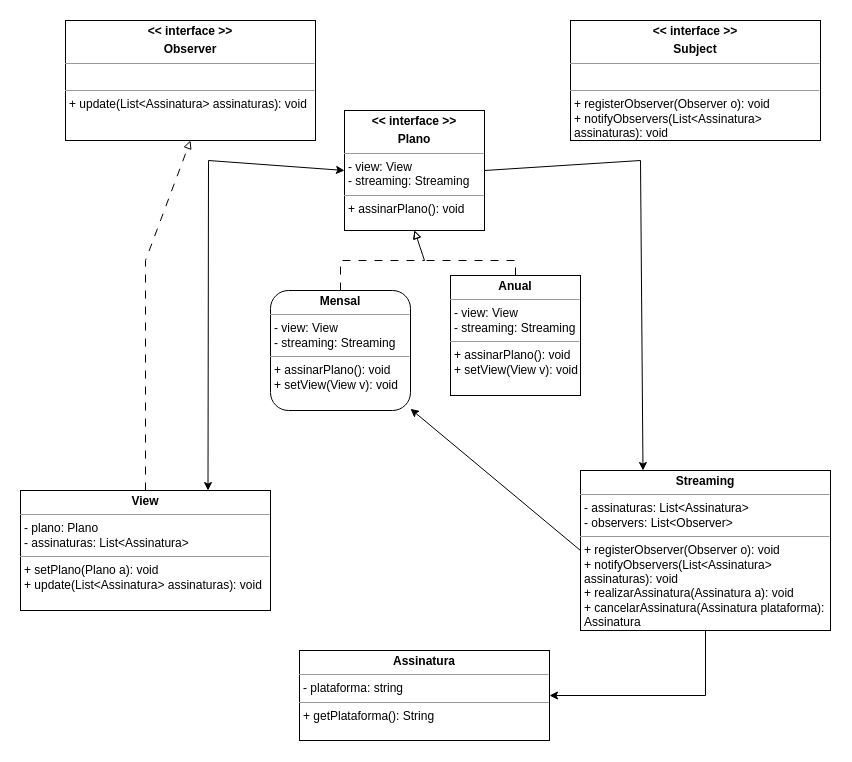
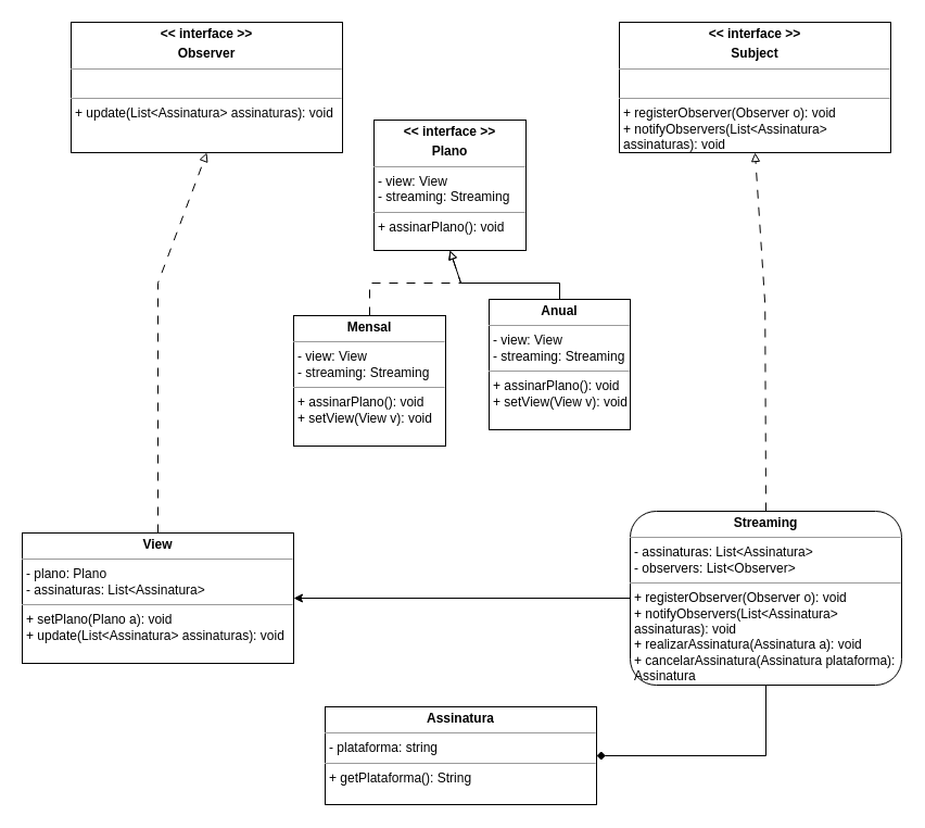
- <mxCell id="17" value="" style="endArrow=classic;html=1;rounded=0;exitX=1;exitY=0.5;exitDx=0;exitDy=0;entryX=0.25;entryY=0;entryDx=0;entryDy=0;" edge="1" parent="1" source="3" target="8"><mxGeometry width="50" height="50" relative="1" as="geometry"><mxPoint x="490" y="330" as="sourcePoint" /><mxPoint x="540" y="280" as="targetPoint" /><Array as="points"><mxPoint x="640" y="160" /></Array></mxGeometry></mxCell>
- <mxCell id="16" value="" style="endArrow=classic;startArrow=classic;html=1;rounded=0;entryX=0;entryY=0.5;entryDx=0;entryDy=0;exitX=0.75;exitY=0;exitDx=0;exitDy=0;" edge="1" parent="1" source="7" target="3"><mxGeometry width="50" height="50" relative="1" as="geometry"><mxPoint x="490" y="330" as="sourcePoint" /><mxPoint x="540" y="280" as="targetPoint" /><Array as="points"><mxPoint x="208" y="160" /></Array></mxGeometry></mxCell>
- <mxCell id="11" value="" style="endArrow=block;html=1;rounded=0;exitX=0.5;exitY=0;exitDx=0;exitDy=0;entryX=0.5;entryY=1;entryDx=0;entryDy=0;dashed=1;dashPattern=8 8;endFill=0;" edge="1" parent="1" source="6" target="3"><mxGeometry width="50" height="50" relative="1" as="geometry"><mxPoint x="280" y="310" as="sourcePoint" /><mxPoint x="434" y="230" as="targetPoint" /><Array as="points"><mxPoint x="515" y="260" /><mxPoint x="424" y="260" /></Array></mxGeometry></mxCell>
+ <mxCell id="11" value="" style="endArrow=block;html=1;rounded=0;exitX=0.5;exitY=0;exitDx=0;exitDy=0;entryX=0.5;entryY=1;entryDx=0;entryDy=0;dashed=0;dashPattern=8 8;endFill=0;" edge="1" parent="1" source="6" target="3"><mxGeometry width="50" height="50" relative="1" as="geometry"><mxPoint x="280" y="310" as="sourcePoint" /><mxPoint x="434" y="230" as="targetPoint" /><Array as="points"><mxPoint x="515" y="260" /><mxPoint x="424" y="260" /></Array></mxGeometry></mxCell>
+ <mxCell id="13" value="" style="endArrow=block;html=1;rounded=0;exitX=0.5;exitY=0;exitDx=0;exitDy=0;entryX=0.5;entryY=1;entryDx=0;entryDy=0;dashed=1;dashPattern=8 8;endFill=0;" edge="1" parent="1" source="8" target="4"><mxGeometry width="50" height="50" relative="1" as="geometry"><mxPoint x="704.23" y="510" as="sourcePoint" /><mxPoint x="704.23" y="160" as="targetPoint" /><Array as="points"><mxPoint x="704.23" y="280" /></Array></mxGeometry></mxCell>
- <mxCell id="5" value="&lt;p style=&quot;margin:0px;margin-top:4px;text-align:center;&quot;&gt;&lt;b&gt;Mensal&lt;/b&gt;&lt;/p&gt;&lt;hr size=&quot;1&quot;&gt;&lt;p style=&quot;margin:0px;margin-left:4px;&quot;&gt;- view: View&lt;/p&gt;&lt;p style=&quot;margin:0px;margin-left:4px;&quot;&gt;- streaming: Streaming&lt;/p&gt;&lt;hr size=&quot;1&quot;&gt;&lt;p style=&quot;margin:0px;margin-left:4px;&quot;&gt;+ assinarPlano(): void&lt;/p&gt;&lt;p style=&quot;margin:0px;margin-left:4px;&quot;&gt;+ setView(View v): void&lt;/p&gt;" style="verticalAlign=top;align=left;overflow=fill;fontSize=12;fontFamily=Helvetica;html=1;whiteSpace=wrap;rounded=1;" vertex="1" parent="1"><mxGeometry x="270" y="290" width="140" height="120" as="geometry" /></mxCell>
+ <mxCell id="5" value="&lt;p style=&quot;margin:0px;margin-top:4px;text-align:center;&quot;&gt;&lt;b&gt;Mensal&lt;/b&gt;&lt;/p&gt;&lt;hr size=&quot;1&quot;&gt;&lt;p style=&quot;margin:0px;margin-left:4px;&quot;&gt;- view: View&lt;/p&gt;&lt;p style=&quot;margin:0px;margin-left:4px;&quot;&gt;- streaming: Streaming&lt;/p&gt;&lt;hr size=&quot;1&quot;&gt;&lt;p style=&quot;margin:0px;margin-left:4px;&quot;&gt;+ assinarPlano(): void&lt;/p&gt;&lt;p style=&quot;margin:0px;margin-left:4px;&quot;&gt;+ setView(View v): void&lt;/p&gt;" style="verticalAlign=top;align=left;overflow=fill;fontSize=12;fontFamily=Helvetica;html=1;whiteSpace=wrap;" vertex="1" parent="1"><mxGeometry x="270" y="290" width="140" height="120" as="geometry" /></mxCell>
- <mxCell id="14" value="" style="endArrow=classic;html=1;rounded=0;exitX=0;exitY=0.5;exitDx=0;exitDy=0;" edge="1" parent="1" source="8" target="5"><mxGeometry width="50" height="50" relative="1" as="geometry"><mxPoint x="490" y="480" as="sourcePoint" /><mxPoint x="540" y="430" as="targetPoint" /></mxGeometry></mxCell>
+ <mxCell id="14" value="" style="endArrow=classic;html=1;rounded=0;exitX=0;exitY=0.5;exitDx=0;exitDy=0;entryX=1;entryY=0.5;entryDx=0;entryDy=0;" edge="1" parent="1" source="8" target="7"><mxGeometry width="50" height="50" relative="1" as="geometry"><mxPoint x="490" y="480" as="sourcePoint" /><mxPoint x="540" y="430" as="targetPoint" /></mxGeometry></mxCell>
- <mxCell id="8" value="&lt;p style=&quot;margin:0px;margin-top:4px;text-align:center;&quot;&gt;&lt;b&gt;Streaming&lt;/b&gt;&lt;/p&gt;&lt;hr size=&quot;1&quot;&gt;&lt;p style=&quot;margin:0px;margin-left:4px;&quot;&gt;&lt;span style=&quot;background-color: initial;&quot;&gt;- assinaturas: List&amp;lt;Assinatura&amp;gt;&lt;/span&gt;&lt;br&gt;&lt;/p&gt;&lt;p style=&quot;margin:0px;margin-left:4px;&quot;&gt;&lt;span style=&quot;background-color: initial;&quot;&gt;- observers: List&amp;lt;Observer&amp;gt;&lt;/span&gt;&lt;/p&gt;&lt;hr size=&quot;1&quot;&gt;&lt;p style=&quot;margin:0px;margin-left:4px;&quot;&gt;+ registerObserver(Observer o): void&lt;/p&gt;&lt;p style=&quot;margin:0px;margin-left:4px;&quot;&gt;+ notifyObservers(List&amp;lt;Assinatura&amp;gt; assinaturas): void&lt;/p&gt;&lt;p style=&quot;margin:0px;margin-left:4px;&quot;&gt;+ realizarAssinatura(Assinatura a): void&lt;/p&gt;&lt;p style=&quot;margin:0px;margin-left:4px;&quot;&gt;+ cancelarAssinatura(Assinatura plataforma): Assinatura&lt;/p&gt;" style="verticalAlign=top;align=left;overflow=fill;fontSize=12;fontFamily=Helvetica;html=1;whiteSpace=wrap;" vertex="1" parent="1"><mxGeometry x="580" y="470" width="250" height="160" as="geometry" /></mxCell>
+ <mxCell id="8" value="&lt;p style=&quot;margin:0px;margin-top:4px;text-align:center;&quot;&gt;&lt;b&gt;Streaming&lt;/b&gt;&lt;/p&gt;&lt;hr size=&quot;1&quot;&gt;&lt;p style=&quot;margin:0px;margin-left:4px;&quot;&gt;&lt;span style=&quot;background-color: initial;&quot;&gt;- assinaturas: List&amp;lt;Assinatura&amp;gt;&lt;/span&gt;&lt;br&gt;&lt;/p&gt;&lt;p style=&quot;margin:0px;margin-left:4px;&quot;&gt;&lt;span style=&quot;background-color: initial;&quot;&gt;- observers: List&amp;lt;Observer&amp;gt;&lt;/span&gt;&lt;/p&gt;&lt;hr size=&quot;1&quot;&gt;&lt;p style=&quot;margin:0px;margin-left:4px;&quot;&gt;+ registerObserver(Observer o): void&lt;/p&gt;&lt;p style=&quot;margin:0px;margin-left:4px;&quot;&gt;+ notifyObservers(List&amp;lt;Assinatura&amp;gt; assinaturas): void&lt;/p&gt;&lt;p style=&quot;margin:0px;margin-left:4px;&quot;&gt;+ realizarAssinatura(Assinatura a): void&lt;/p&gt;&lt;p style=&quot;margin:0px;margin-left:4px;&quot;&gt;+ cancelarAssinatura(Assinatura plataforma): Assinatura&lt;/p&gt;" style="verticalAlign=top;align=left;overflow=fill;fontSize=12;fontFamily=Helvetica;html=1;whiteSpace=wrap;rounded=1;" vertex="1" parent="1"><mxGeometry x="580" y="470" width="250" height="160" as="geometry" /></mxCell>
- <mxCell id="15" value="" style="endArrow=classic;html=1;rounded=0;exitX=0.5;exitY=1;exitDx=0;exitDy=0;entryX=1;entryY=0.5;entryDx=0;entryDy=0;" edge="1" parent="1" source="8" target="9"><mxGeometry width="50" height="50" relative="1" as="geometry"><mxPoint x="490" y="480" as="sourcePoint" /><mxPoint x="540" y="430" as="targetPoint" /><Array as="points"><mxPoint x="705" y="695" /></Array></mxGeometry></mxCell>
+ <mxCell id="15" value="" style="endArrow=diamond;html=1;rounded=0;exitX=0.5;exitY=1;exitDx=0;exitDy=0;entryX=1;entryY=0.5;entryDx=0;entryDy=0;" edge="1" parent="1" source="8" target="9"><mxGeometry width="50" height="50" relative="1" as="geometry"><mxPoint x="490" y="480" as="sourcePoint" /><mxPoint x="540" y="430" as="targetPoint" /><Array as="points"><mxPoint x="705" y="695" /></Array></mxGeometry></mxCell>
